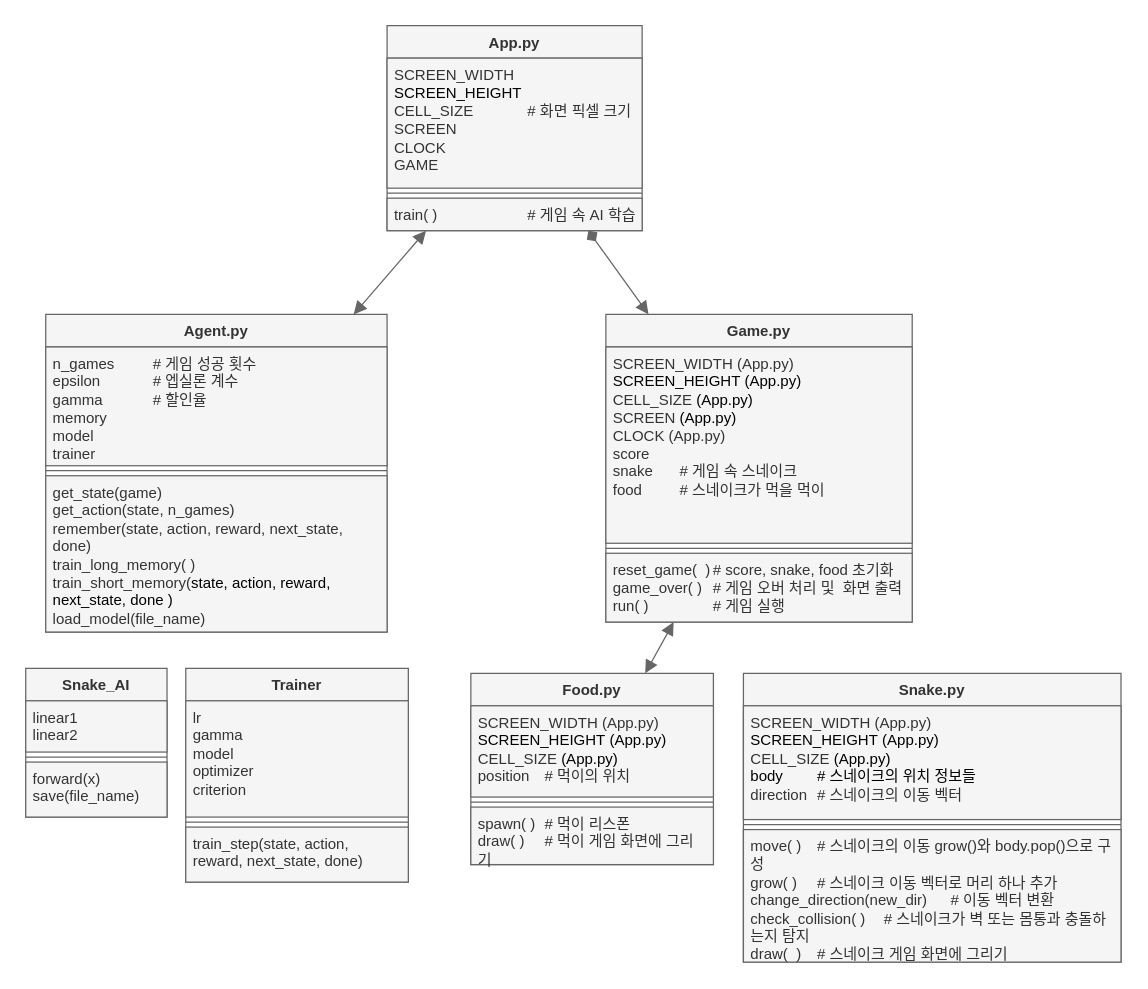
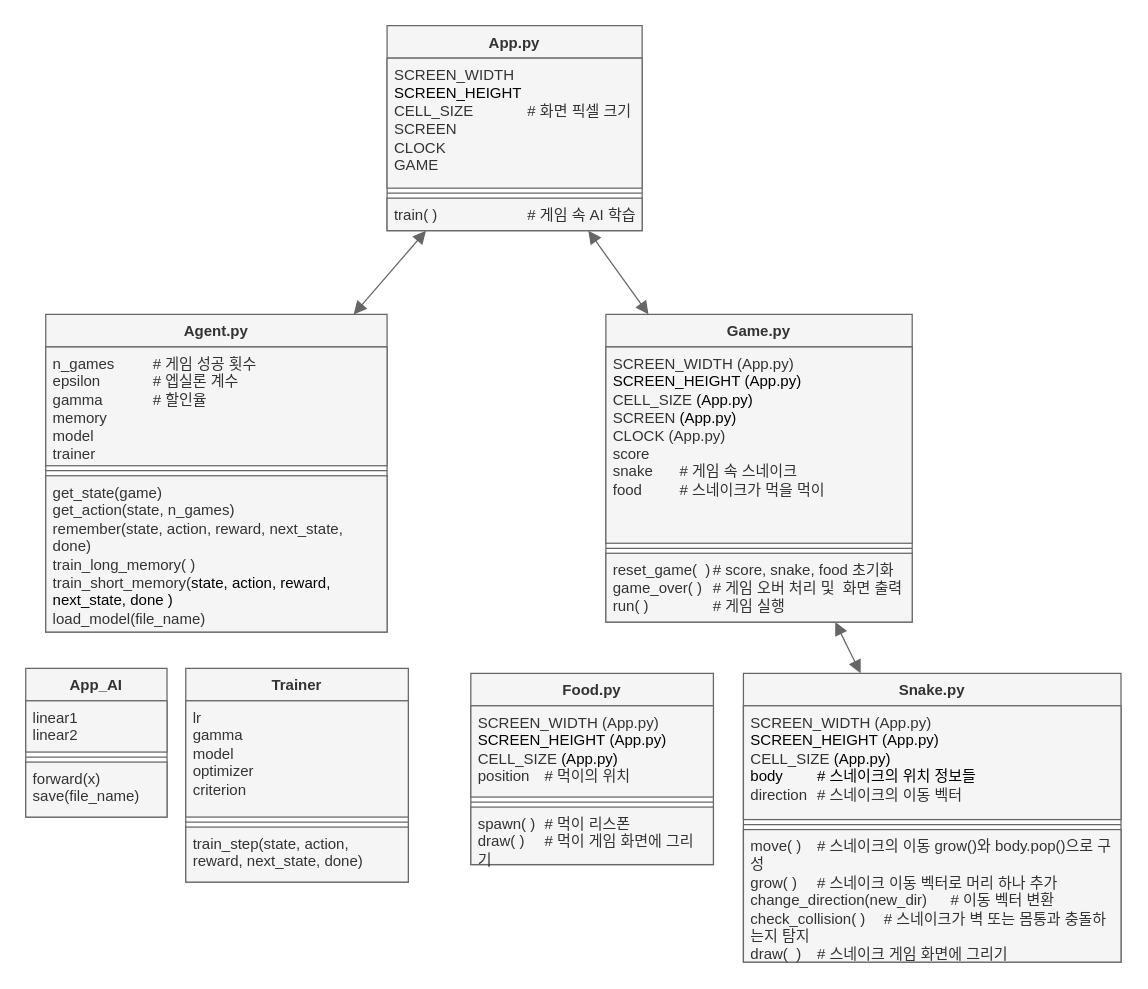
- <mxCell id="16" value="" style="endArrow=diamond;startArrow=block;endFill=1;startFill=1;html=1;rounded=0;fontSize=12;startSize=8;endSize=8;curved=1;fillColor=#f5f5f5;strokeColor=#666666;" edge="1" parent="1" source="2" target="17"><mxGeometry width="160" relative="1" as="geometry"><mxPoint x="569" y="538" as="sourcePoint" /><mxPoint x="606.5" y="200" as="targetPoint" /></mxGeometry></mxCell>
+ <mxCell id="16" value="" style="endArrow=block;startArrow=block;endFill=1;startFill=1;html=1;rounded=0;fontSize=12;startSize=8;endSize=8;curved=1;fillColor=#f5f5f5;strokeColor=#666666;" edge="1" parent="1" source="2" target="17"><mxGeometry width="160" relative="1" as="geometry"><mxPoint x="569" y="538" as="sourcePoint" /><mxPoint x="606.5" y="200" as="targetPoint" /></mxGeometry></mxCell>
- <mxCell id="14" value="" style="endArrow=block;startArrow=block;endFill=1;startFill=1;html=1;rounded=0;fontSize=12;startSize=8;endSize=8;curved=1;fillColor=#f5f5f5;strokeColor=#666666;" edge="1" parent="1" source="6" target="2"><mxGeometry width="160" relative="1" as="geometry"><mxPoint x="490" y="442" as="sourcePoint" /><mxPoint x="650" y="442" as="targetPoint" /></mxGeometry></mxCell>
+ <mxCell id="15" value="" style="endArrow=block;startArrow=block;endFill=1;startFill=1;html=1;rounded=0;fontSize=12;startSize=8;endSize=8;curved=1;fillColor=#f5f5f5;strokeColor=#666666;" edge="1" parent="1" source="10" target="2"><mxGeometry width="160" relative="1" as="geometry"><mxPoint x="544" y="558" as="sourcePoint" /><mxPoint x="563" y="517" as="targetPoint" /></mxGeometry></mxCell>
- <mxCell id="25" value="Snake_AI" style="swimlane;fontStyle=1;align=center;verticalAlign=top;childLayout=stackLayout;horizontal=1;startSize=26;horizontalStack=0;resizeParent=1;resizeParentMax=0;resizeLast=0;collapsible=1;marginBottom=0;whiteSpace=wrap;html=1;fillColor=#f5f5f5;fontColor=#333333;strokeColor=#666666;" vertex="1" parent="1"><mxGeometry x="20" y="534" width="113" height="119" as="geometry" /></mxCell>
+ <mxCell id="25" value="App_AI" style="swimlane;fontStyle=1;align=center;verticalAlign=top;childLayout=stackLayout;horizontal=1;startSize=26;horizontalStack=0;resizeParent=1;resizeParentMax=0;resizeLast=0;collapsible=1;marginBottom=0;whiteSpace=wrap;html=1;fillColor=#f5f5f5;fontColor=#333333;strokeColor=#666666;" vertex="1" parent="1"><mxGeometry x="20" y="534" width="113" height="119" as="geometry" /></mxCell>
